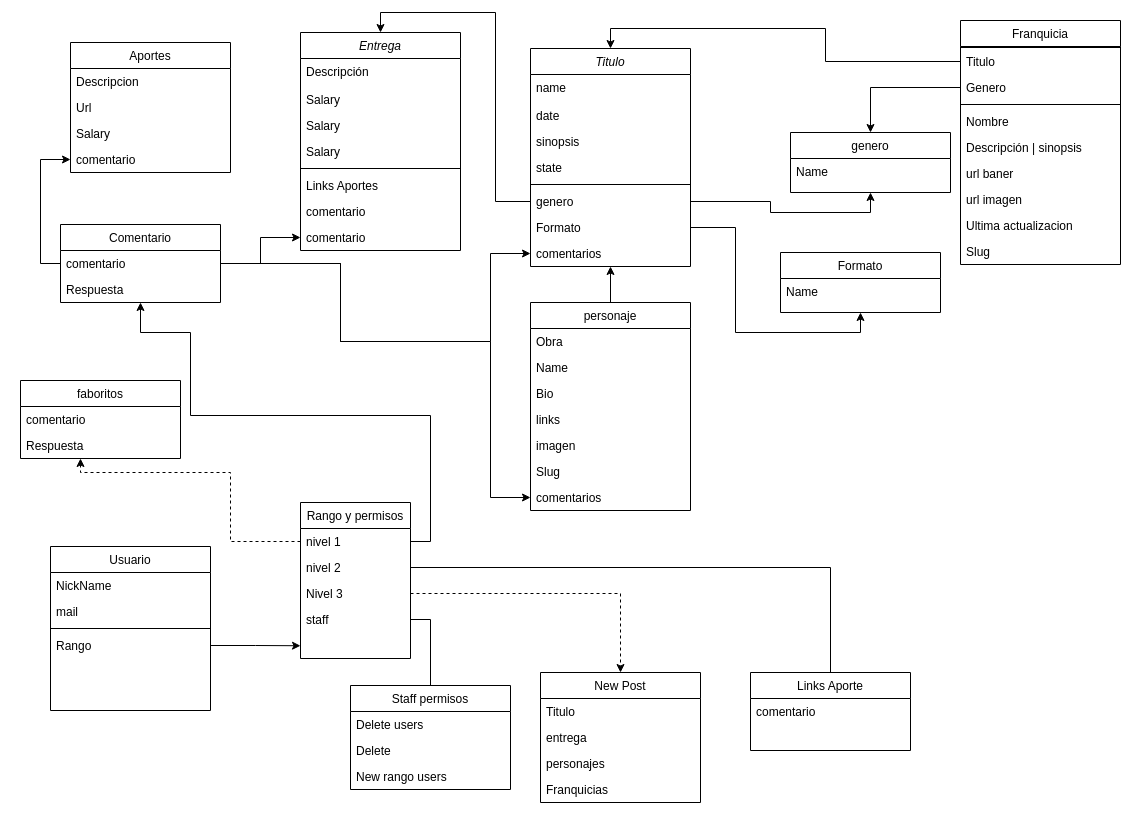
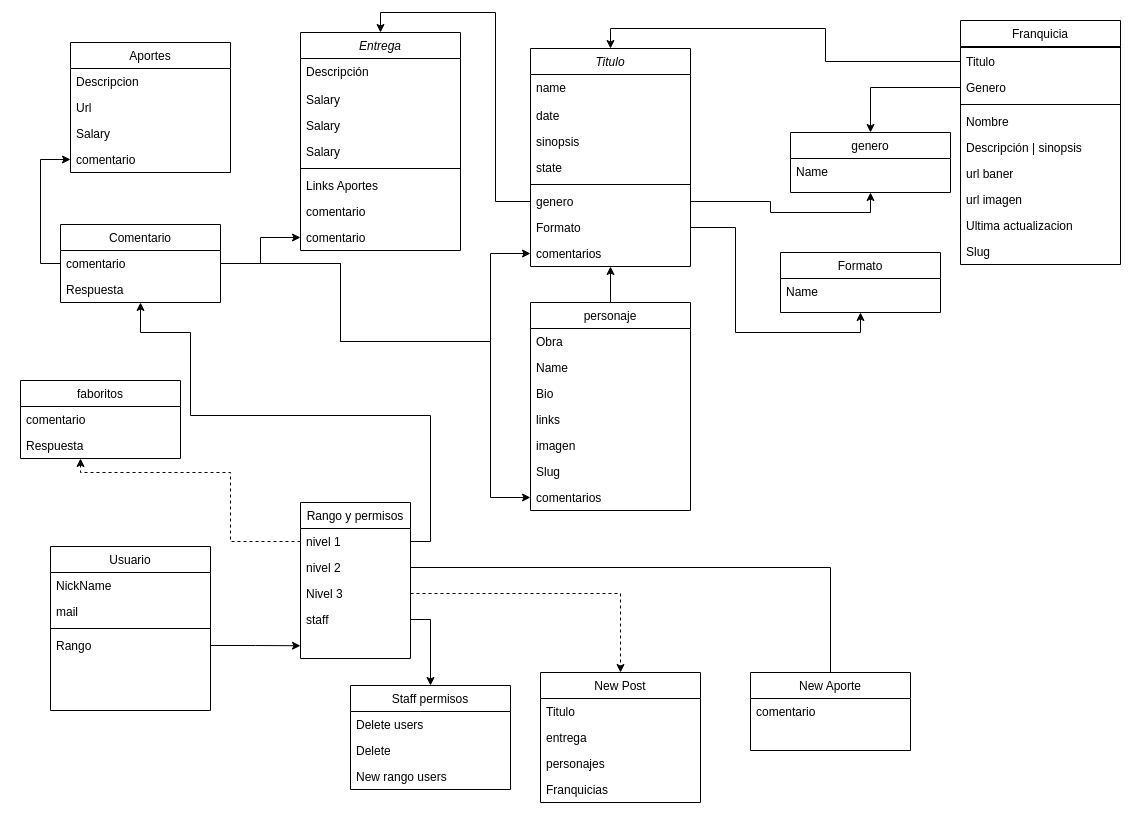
- <mxCell id="85" style="edgeStyle=orthogonalEdgeStyle;rounded=0;orthogonalLoop=1;jettySize=auto;html=1;exitX=1;exitY=0.5;exitDx=0;exitDy=0;entryX=0.5;entryY=0;entryDx=0;entryDy=0;endArrow=none;" edge="1" parent="1" source="63" target="81"><mxGeometry relative="1" as="geometry" /></mxCell>
+ <mxCell id="85" style="edgeStyle=orthogonalEdgeStyle;rounded=0;orthogonalLoop=1;jettySize=auto;html=1;exitX=1;exitY=0.5;exitDx=0;exitDy=0;entryX=0.5;entryY=0;entryDx=0;entryDy=0;" edge="1" parent="1" source="63" target="81"><mxGeometry relative="1" as="geometry" /></mxCell>
- <mxCell id="72" value="Links Aporte" style="swimlane;fontStyle=0;align=center;verticalAlign=top;childLayout=stackLayout;horizontal=1;startSize=26;horizontalStack=0;resizeParent=1;resizeLast=0;collapsible=1;marginBottom=0;rounded=0;shadow=0;strokeWidth=1;" vertex="1" parent="1"><mxGeometry x="750" y="672" width="160" height="78" as="geometry"><mxRectangle x="340" y="380" width="170" height="26" as="alternateBounds" /></mxGeometry></mxCell>
+ <mxCell id="72" value="New Aporte" style="swimlane;fontStyle=0;align=center;verticalAlign=top;childLayout=stackLayout;horizontal=1;startSize=26;horizontalStack=0;resizeParent=1;resizeLast=0;collapsible=1;marginBottom=0;rounded=0;shadow=0;strokeWidth=1;" vertex="1" parent="1"><mxGeometry x="750" y="672" width="160" height="78" as="geometry"><mxRectangle x="340" y="380" width="170" height="26" as="alternateBounds" /></mxGeometry></mxCell>
